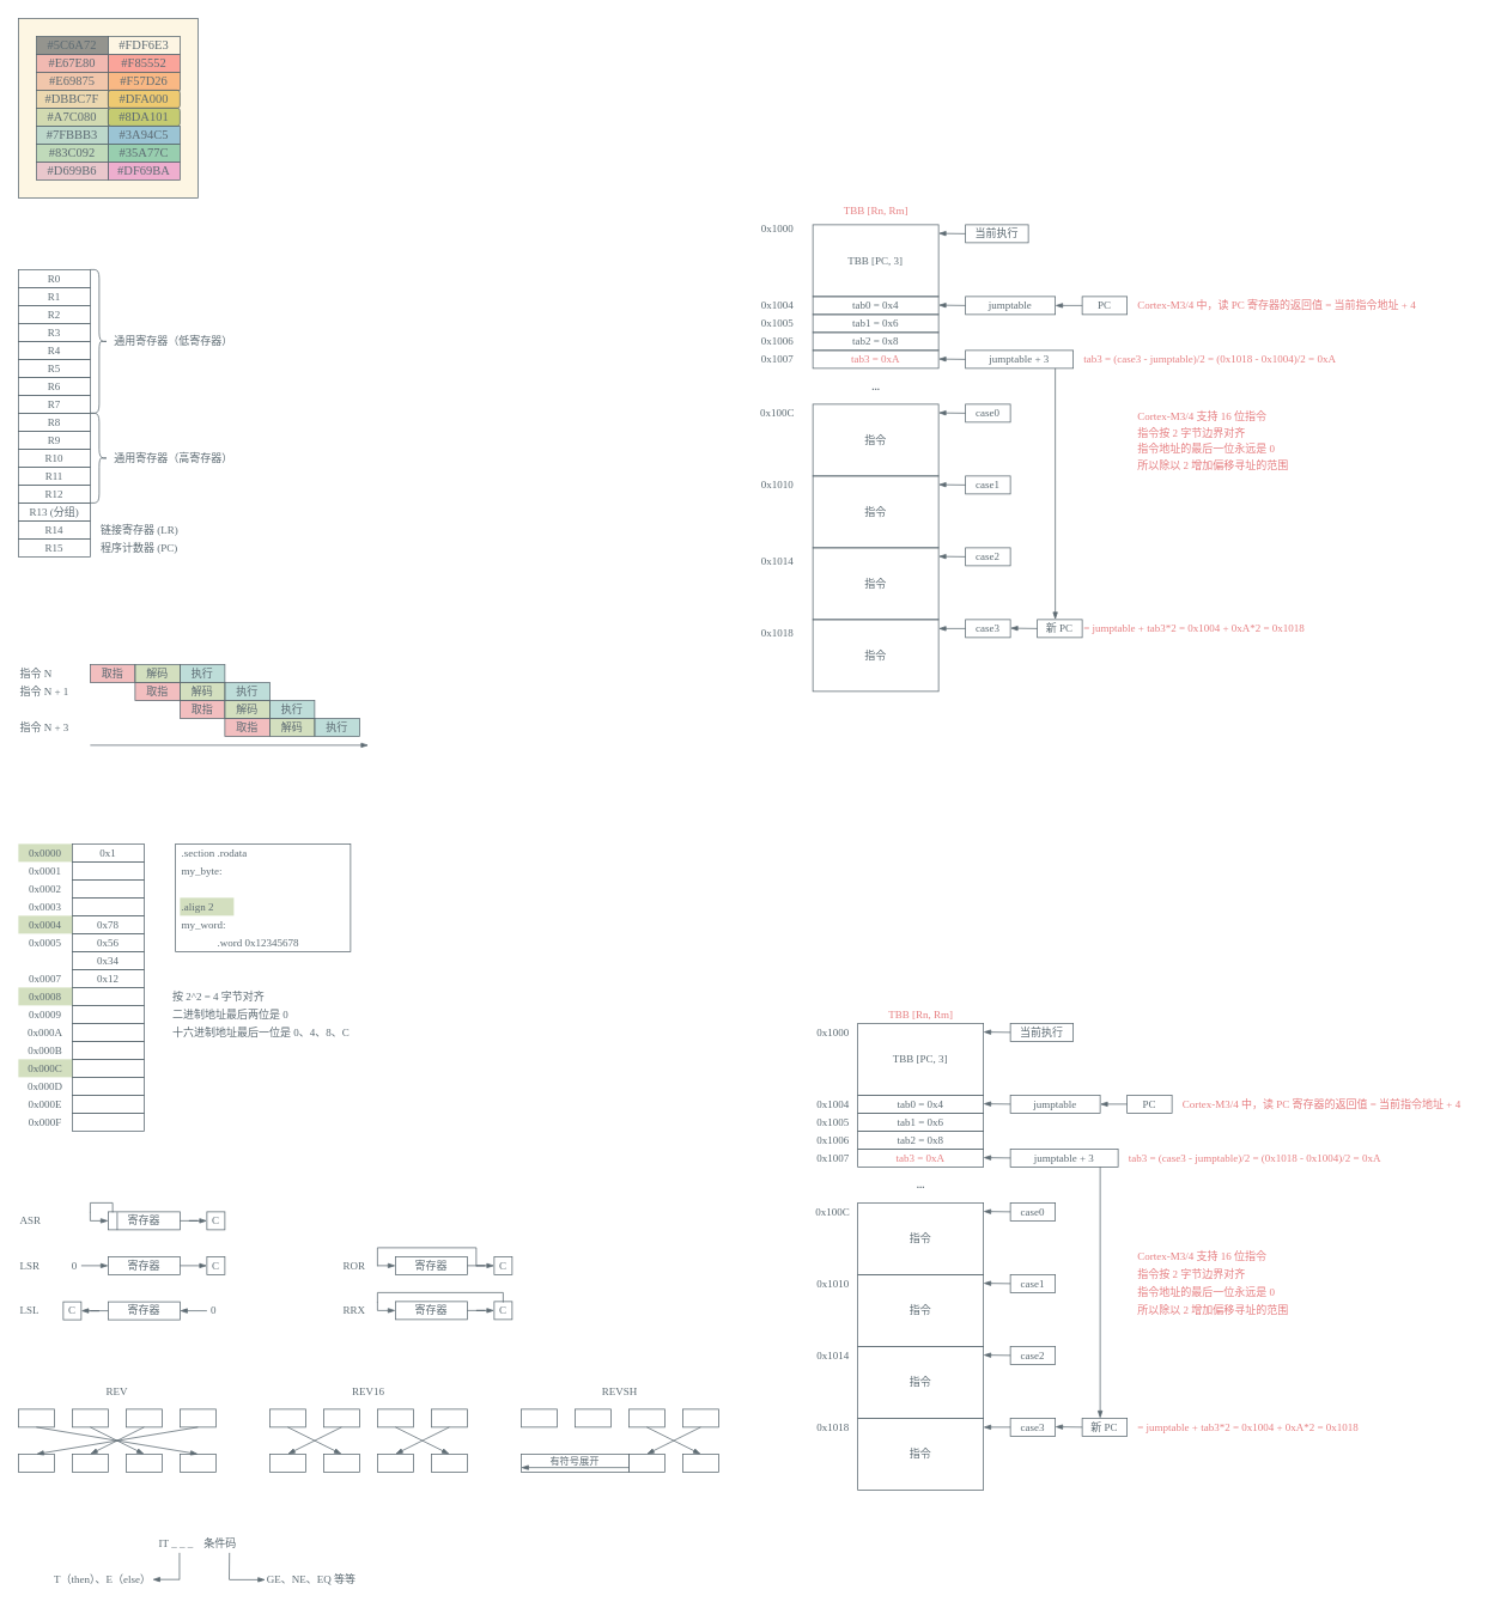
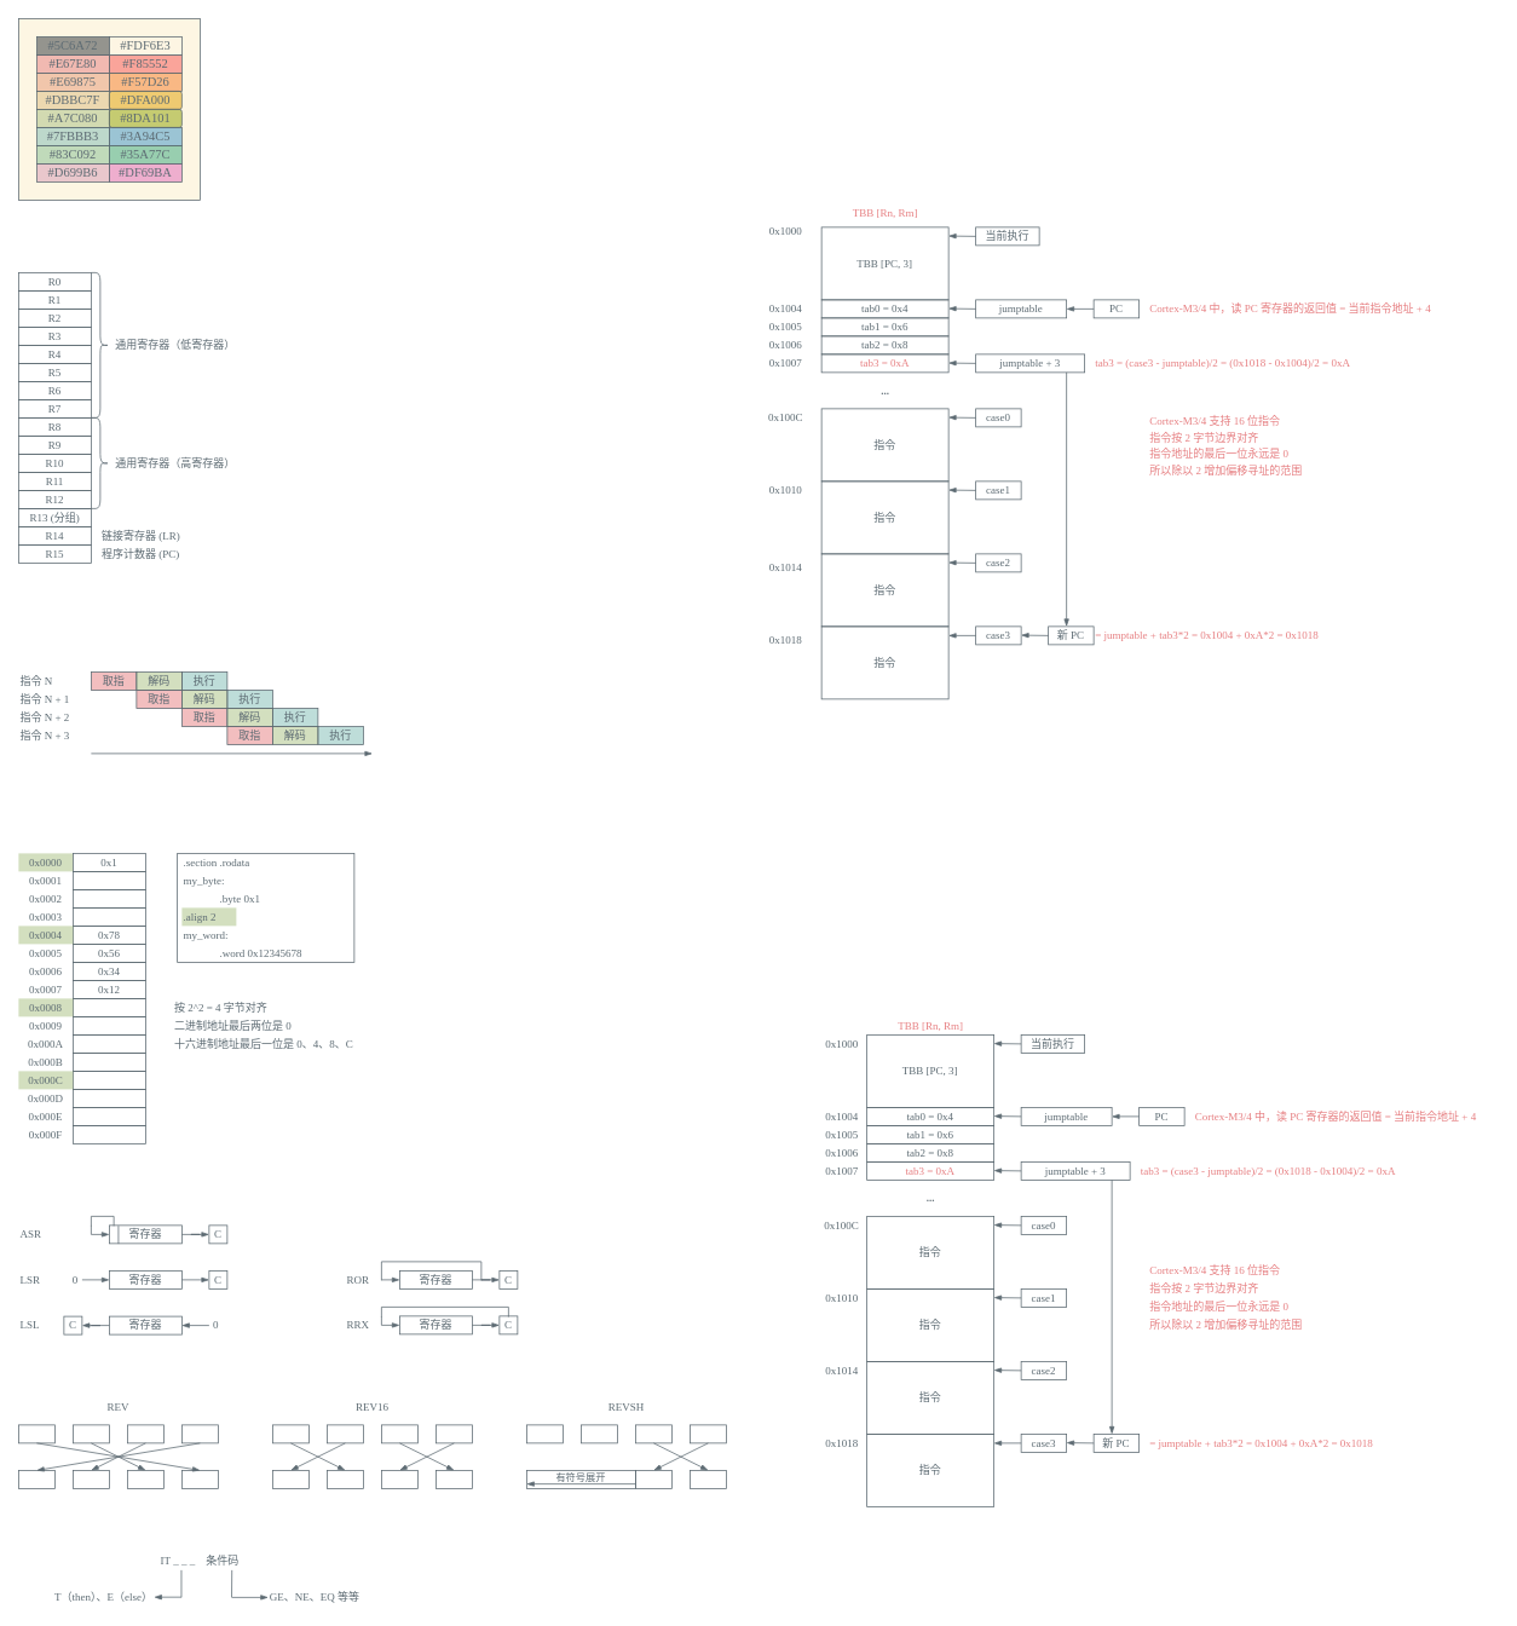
+ <mxCell id="74" value="&lt;span style=&quot;text-align: center; text-wrap-mode: nowrap;&quot;&gt;指令 N + 2&lt;/span&gt;" style="rounded=0;whiteSpace=wrap;html=1;strokeWidth=1;fillColor=none;strokeColor=none;fontColor=light-dark(#5C6A72,#FDF6E3);fillOpacity=50;fontFamily=LXGW WenKai Mono Medium;align=left;" parent="1" vertex="1"><mxGeometry x="20" y="780" width="80" height="20" as="geometry" /></mxCell>
+ <mxCell id="218" value="&lt;span style=&quot;text-wrap-mode: nowrap;&quot; class=&quot;na&quot;&gt;.byte&lt;/span&gt;&lt;span style=&quot;text-wrap-mode: nowrap;&quot;&gt;&amp;nbsp;0x&lt;/span&gt;&lt;span style=&quot;text-wrap-mode: nowrap;&quot; class=&quot;mi&quot;&gt;1&lt;/span&gt;" style="rounded=0;whiteSpace=wrap;html=1;strokeWidth=1;fillColor=none;strokeColor=none;fontColor=light-dark(#5C6A72,#C1C1C1);fillOpacity=50;labelBackgroundColor=none;gradientColor=none;fontFamily=LXGW WenKai Mono Medium;align=left;" vertex="1" parent="1"><mxGeometry x="240" y="980" width="100" height="20" as="geometry" /></mxCell>
+ <mxCell id="81" value="&lt;span style=&quot;text-wrap-mode: nowrap;&quot;&gt;0x0006&lt;/span&gt;" style="rounded=0;whiteSpace=wrap;html=1;strokeWidth=1;fillColor=none;strokeColor=none;fontColor=light-dark(#5C6A72,#C1C1C1);fillOpacity=50;labelBackgroundColor=none;gradientColor=none;fontFamily=LXGW WenKai Mono Medium;" parent="1" vertex="1"><mxGeometry x="20" y="1060" width="60" height="20" as="geometry" /></mxCell>
